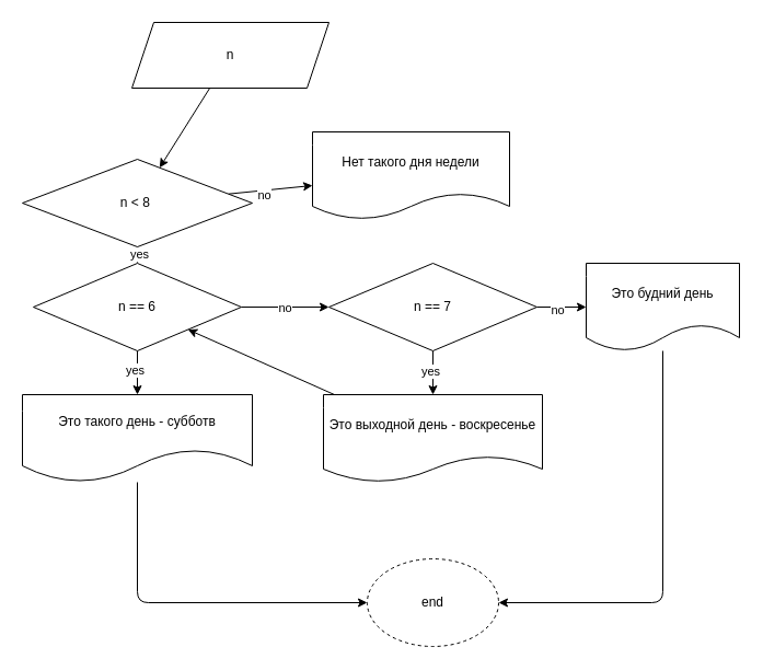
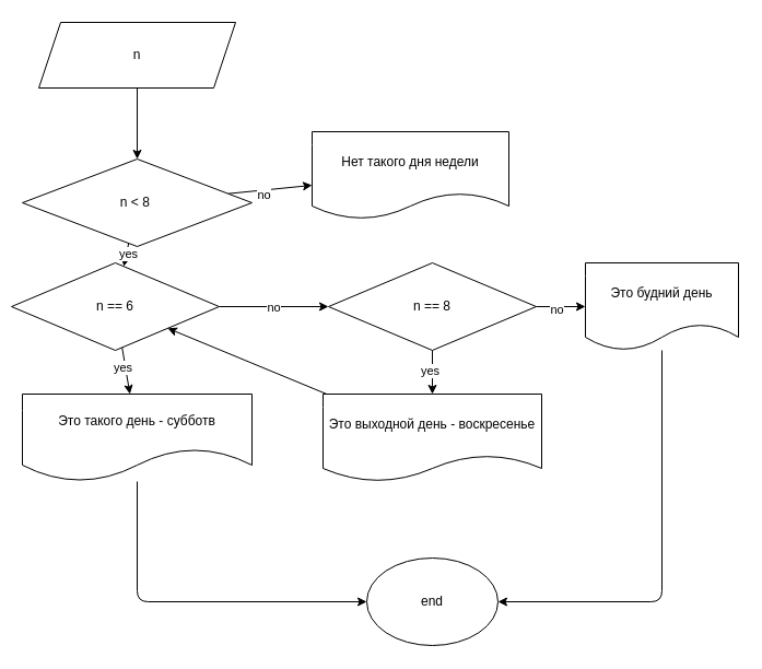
- <mxCell id="3" value="n" style="shape=parallelogram;perimeter=parallelogramPerimeter;whiteSpace=wrap;html=1;fixedSize=1;" vertex="1" parent="1"><mxGeometry x="120" y="20" width="180" height="60" as="geometry" /></mxCell>
+ <mxCell id="3" value="n" style="shape=parallelogram;perimeter=parallelogramPerimeter;whiteSpace=wrap;html=1;fixedSize=1;" vertex="1" parent="1"><mxGeometry x="35" y="20" width="180" height="60" as="geometry" /></mxCell>
- <mxCell id="14" value="n == 6" style="rhombus;whiteSpace=wrap;html=1;" vertex="1" parent="1"><mxGeometry x="30" y="240" width="190" height="80" as="geometry" /></mxCell>
+ <mxCell id="14" value="n == 6" style="rhombus;whiteSpace=wrap;html=1;" vertex="1" parent="1"><mxGeometry x="10" y="240" width="190" height="80" as="geometry" /></mxCell>
- <mxCell id="19" value="n == 7" style="rhombus;whiteSpace=wrap;html=1;" vertex="1" parent="1"><mxGeometry x="300" y="240" width="190" height="80" as="geometry" /></mxCell>
+ <mxCell id="19" value="n == 8" style="rhombus;whiteSpace=wrap;html=1;" vertex="1" parent="1"><mxGeometry x="300" y="240" width="190" height="80" as="geometry" /></mxCell>
- <mxCell id="26" value="end" style="ellipse;whiteSpace=wrap;html=1;dashed=1;" vertex="1" parent="1"><mxGeometry x="335" y="510" width="120" height="80" as="geometry" /></mxCell>
+ <mxCell id="26" value="end" style="ellipse;whiteSpace=wrap;html=1;" vertex="1" parent="1"><mxGeometry x="335" y="510" width="120" height="80" as="geometry" /></mxCell>
